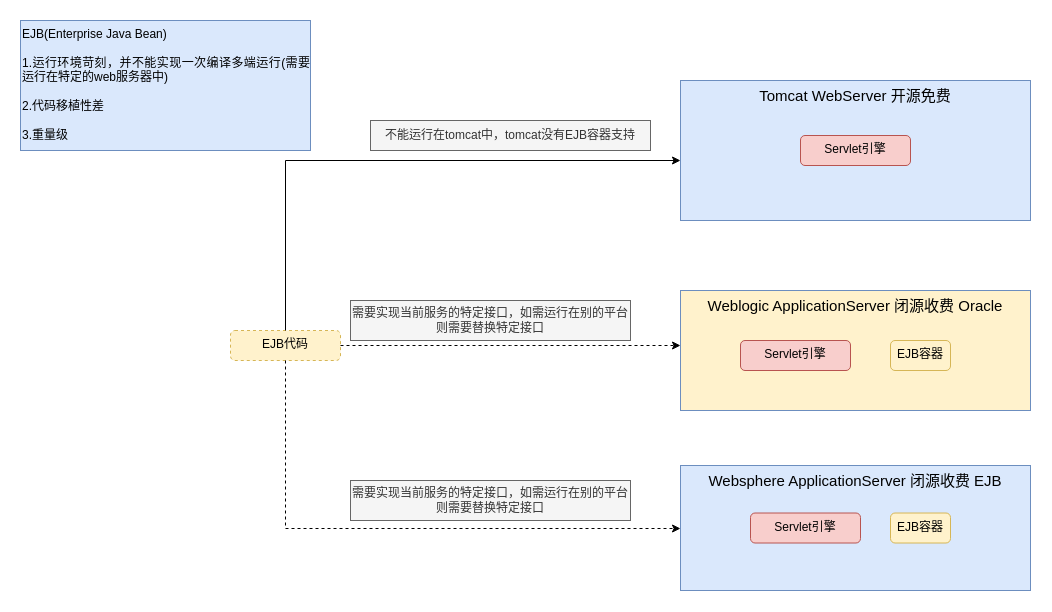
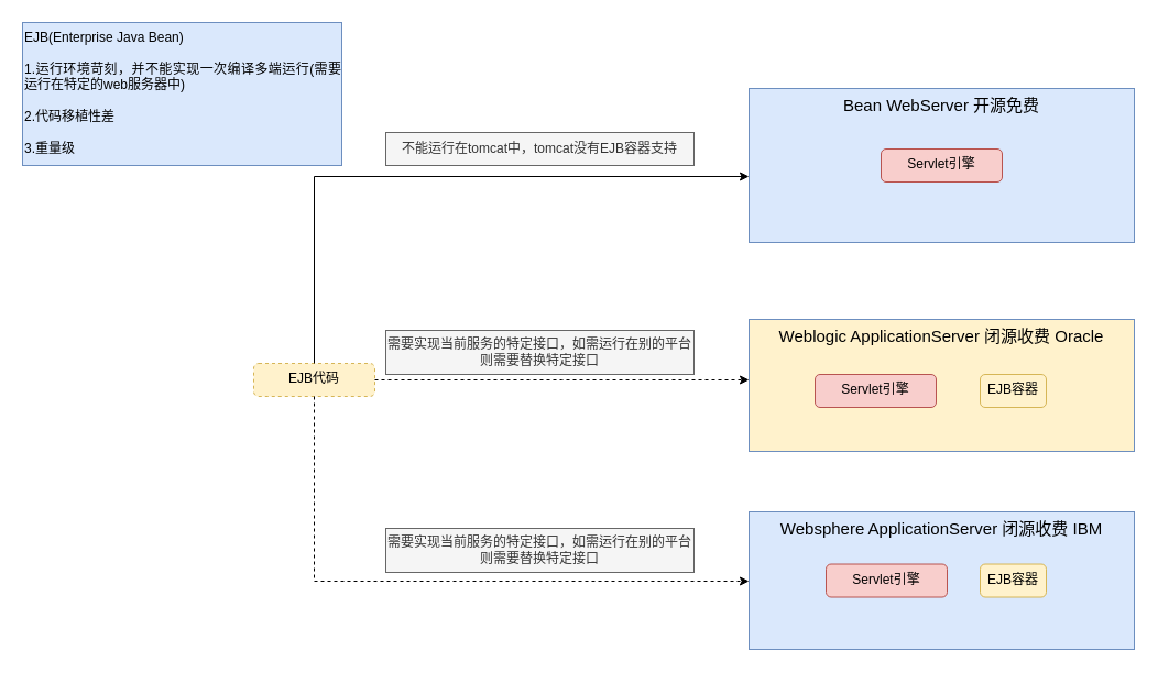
- <mxCell id="3" value="Tomcat WebServer 开源免费&lt;br style=&quot;font-size: 15px&quot;&gt;&lt;br style=&quot;font-size: 15px&quot;&gt;&lt;br style=&quot;font-size: 15px&quot;&gt;&lt;div style=&quot;font-size: 15px&quot;&gt;&lt;/div&gt;" style="rounded=0;whiteSpace=wrap;html=1;fillColor=#dae8fc;strokeColor=#6c8ebf;verticalAlign=top;align=center;fontSize=15;" vertex="1" parent="1"><mxGeometry x="680" y="80" width="350" height="140" as="geometry" /></mxCell>
+ <mxCell id="3" value="Bean WebServer 开源免费&lt;br style=&quot;font-size: 15px&quot;&gt;&lt;br style=&quot;font-size: 15px&quot;&gt;&lt;br style=&quot;font-size: 15px&quot;&gt;&lt;div style=&quot;font-size: 15px&quot;&gt;&lt;/div&gt;" style="rounded=0;whiteSpace=wrap;html=1;fillColor=#dae8fc;strokeColor=#6c8ebf;verticalAlign=top;align=center;fontSize=15;" vertex="1" parent="1"><mxGeometry x="680" y="80" width="350" height="140" as="geometry" /></mxCell>
- <mxCell id="15" value="不能运行在tomcat中，tomcat没有EJB容器支持" style="text;html=1;align=center;verticalAlign=middle;whiteSpace=wrap;rounded=0;fontSize=12;fillColor=#f5f5f5;strokeColor=#666666;fontColor=#333333;" vertex="1" parent="1"><mxGeometry x="370" y="120" width="280" height="30" as="geometry" /></mxCell>
+ <mxCell id="15" value="不能运行在tomcat中，tomcat没有EJB容器支持" style="text;html=1;align=center;verticalAlign=middle;whiteSpace=wrap;rounded=0;fontSize=12;fillColor=#f5f5f5;strokeColor=#666666;fontColor=#333333;" vertex="1" parent="1"><mxGeometry x="350" y="120" width="280" height="30" as="geometry" /></mxCell>
- <mxCell id="8" value="Websphere ApplicationServer 闭源收费 EJB&lt;div&gt;&lt;/div&gt;" style="rounded=0;whiteSpace=wrap;html=1;fillColor=#dae8fc;strokeColor=#6c8ebf;verticalAlign=top;align=center;fontSize=15;" vertex="1" parent="1"><mxGeometry x="680" y="465" width="350" height="125" as="geometry" /></mxCell>
+ <mxCell id="8" value="Websphere ApplicationServer 闭源收费 IBM&lt;div&gt;&lt;/div&gt;" style="rounded=0;whiteSpace=wrap;html=1;fillColor=#dae8fc;strokeColor=#6c8ebf;verticalAlign=top;align=center;fontSize=15;" vertex="1" parent="1"><mxGeometry x="680" y="465" width="350" height="125" as="geometry" /></mxCell>
